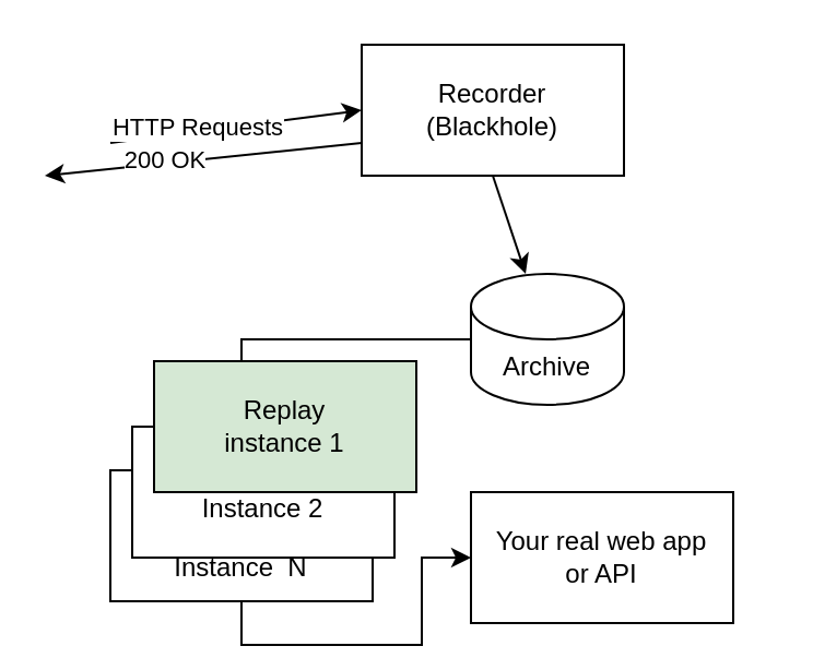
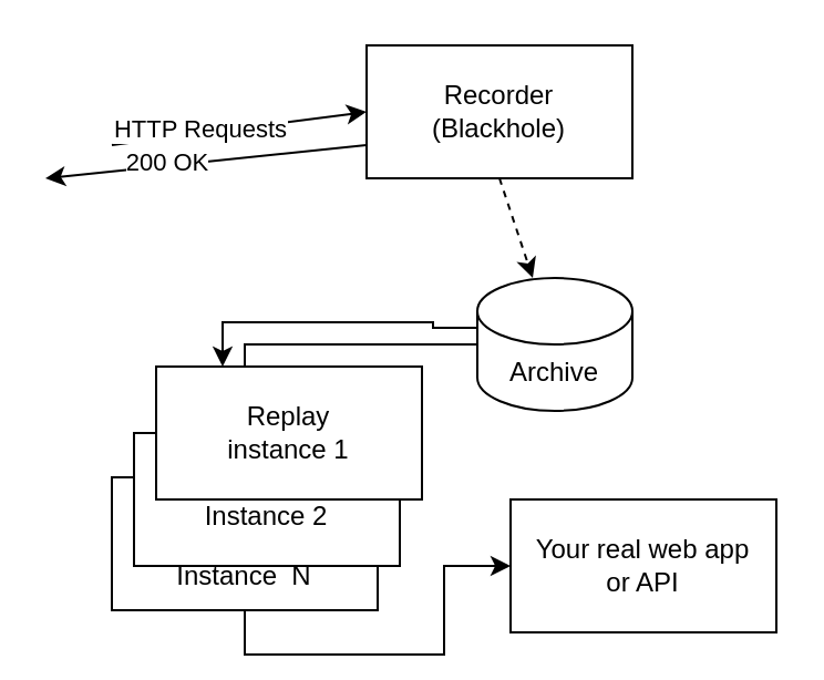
- <mxCell id="8" value="" style="endArrow=classic;html=1;exitX=0.5;exitY=1;exitDx=0;exitDy=0;" parent="1" source="2" target="7" edge="1"><mxGeometry width="50" height="50" relative="1" as="geometry"><mxPoint x="330" y="185" as="sourcePoint" /><mxPoint x="380" y="135" as="targetPoint" /></mxGeometry></mxCell>
+ <mxCell id="8" value="" style="endArrow=classic;html=1;exitX=0.5;exitY=1;exitDx=0;exitDy=0;dashed=1;" parent="1" source="2" target="7" edge="1"><mxGeometry width="50" height="50" relative="1" as="geometry"><mxPoint x="330" y="185" as="sourcePoint" /><mxPoint x="380" y="135" as="targetPoint" /></mxGeometry></mxCell>
+ <mxCell id="6" style="edgeStyle=orthogonalEdgeStyle;rounded=0;orthogonalLoop=1;jettySize=auto;html=1;exitX=0;exitY=0;exitDx=0;exitDy=22.5;exitPerimeter=0;entryX=0.25;entryY=0;entryDx=0;entryDy=0;" edge="1" parent="1" source="7" target="15"><mxGeometry relative="1" as="geometry" /></mxCell>
- <mxCell id="15" value="Replay&lt;br&gt;instance 1" style="rounded=0;whiteSpace=wrap;html=1;fillColor=#d5e8d4;" vertex="1" parent="1"><mxGeometry x="70" y="165" width="120" height="60" as="geometry" /></mxCell>
+ <mxCell id="15" value="Replay&lt;br&gt;instance 1" style="rounded=0;whiteSpace=wrap;html=1;" vertex="1" parent="1"><mxGeometry x="70" y="165" width="120" height="60" as="geometry" /></mxCell>
- <mxCell id="11" value="Your real web app&lt;br&gt;or API" style="rounded=0;whiteSpace=wrap;html=1;" vertex="1" parent="1"><mxGeometry x="215" y="225" width="120" height="60" as="geometry" /></mxCell>
+ <mxCell id="11" value="Your real web app&lt;br&gt;or API" style="rounded=0;whiteSpace=wrap;html=1;" vertex="1" parent="1"><mxGeometry x="230" y="225" width="120" height="60" as="geometry" /></mxCell>
